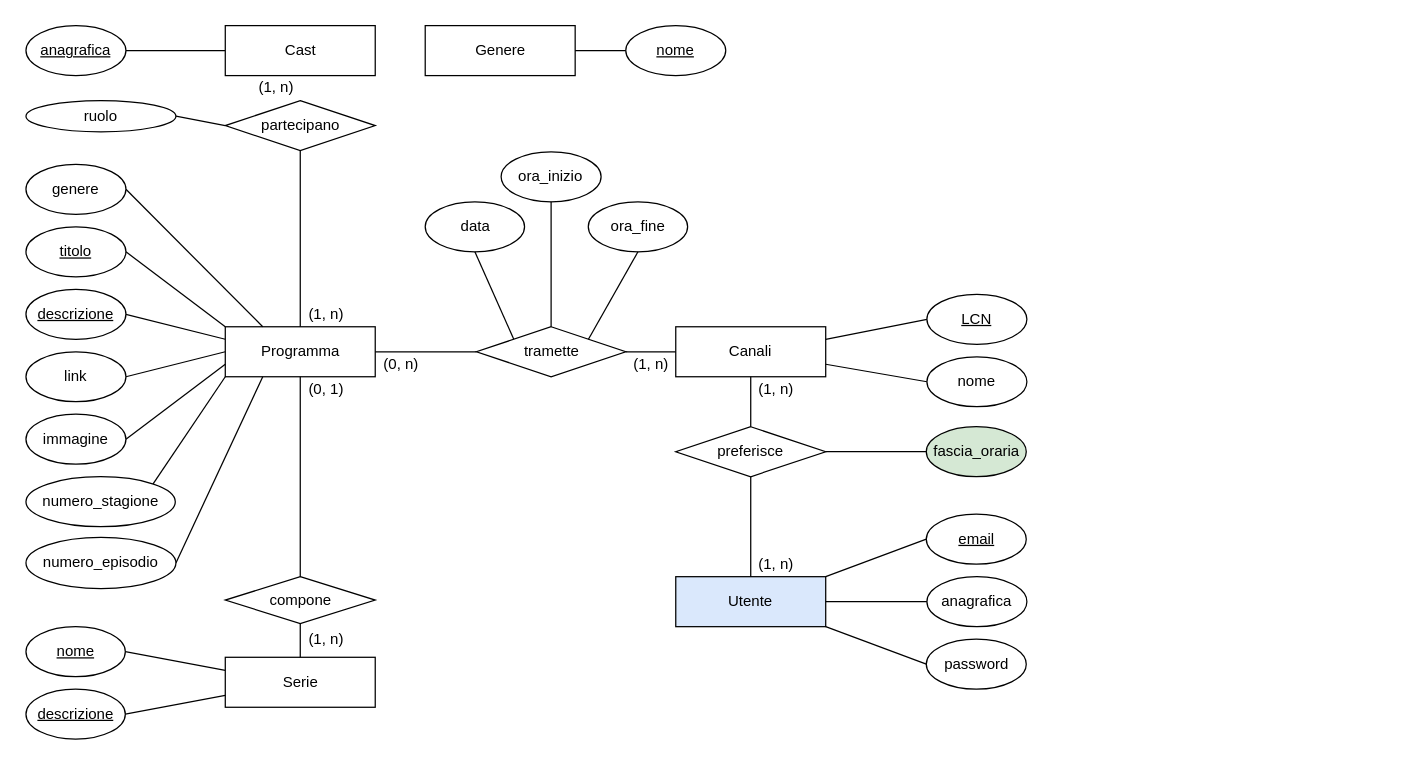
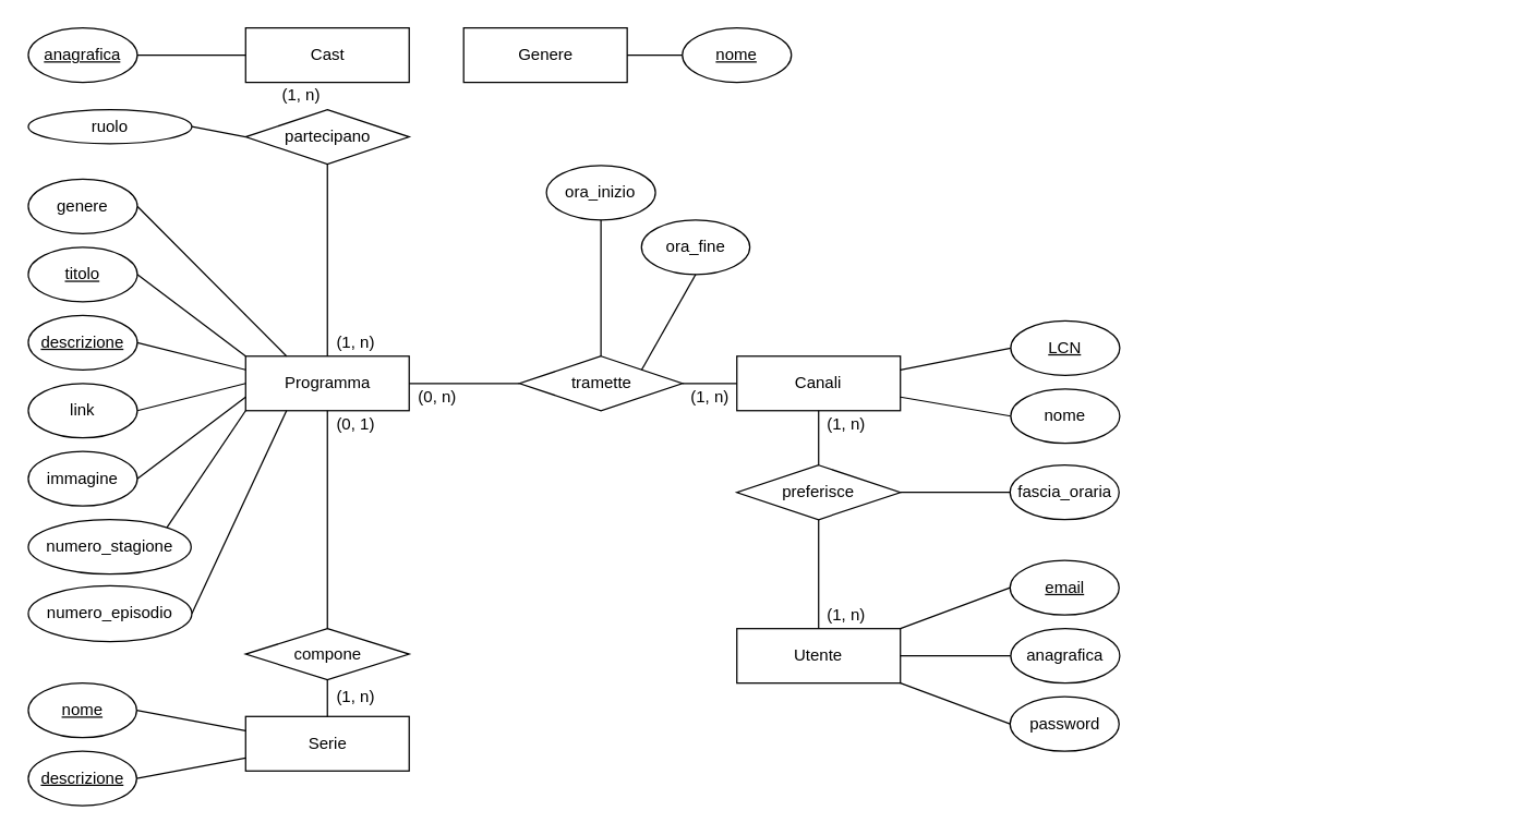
- <mxCell id="11" value="data" style="ellipse;whiteSpace=wrap;html=1;align=center;" parent="1" vertex="1"><mxGeometry x="339.5" y="161" width="79.5" height="40" as="geometry" /></mxCell>
- <mxCell id="36" value="" style="endArrow=none;html=1;rounded=0;entryX=0.5;entryY=1;entryDx=0;entryDy=0;exitX=0;exitY=0;exitDx=0;exitDy=0;" parent="1" source="4" target="11" edge="1"><mxGeometry relative="1" as="geometry"><mxPoint x="609" y="291" as="sourcePoint" /><mxPoint x="499.5" y="777.63" as="targetPoint" /></mxGeometry></mxCell>
- <mxCell id="54" value="fascia_oraria" style="ellipse;whiteSpace=wrap;html=1;align=center;fillColor=#d5e8d4;" parent="1" vertex="1"><mxGeometry x="740.5" y="341" width="80" height="40" as="geometry" /></mxCell>
+ <mxCell id="54" value="fascia_oraria" style="ellipse;whiteSpace=wrap;html=1;align=center;" parent="1" vertex="1"><mxGeometry x="740.5" y="341" width="80" height="40" as="geometry" /></mxCell>
- <mxCell id="8" value="Utente" style="whiteSpace=wrap;html=1;align=center;fillColor=#dae8fc;" parent="1" vertex="1"><mxGeometry x="540" y="461" width="120" height="40" as="geometry" /></mxCell>
+ <mxCell id="8" value="Utente" style="whiteSpace=wrap;html=1;align=center;" parent="1" vertex="1"><mxGeometry x="540" y="461" width="120" height="40" as="geometry" /></mxCell>
